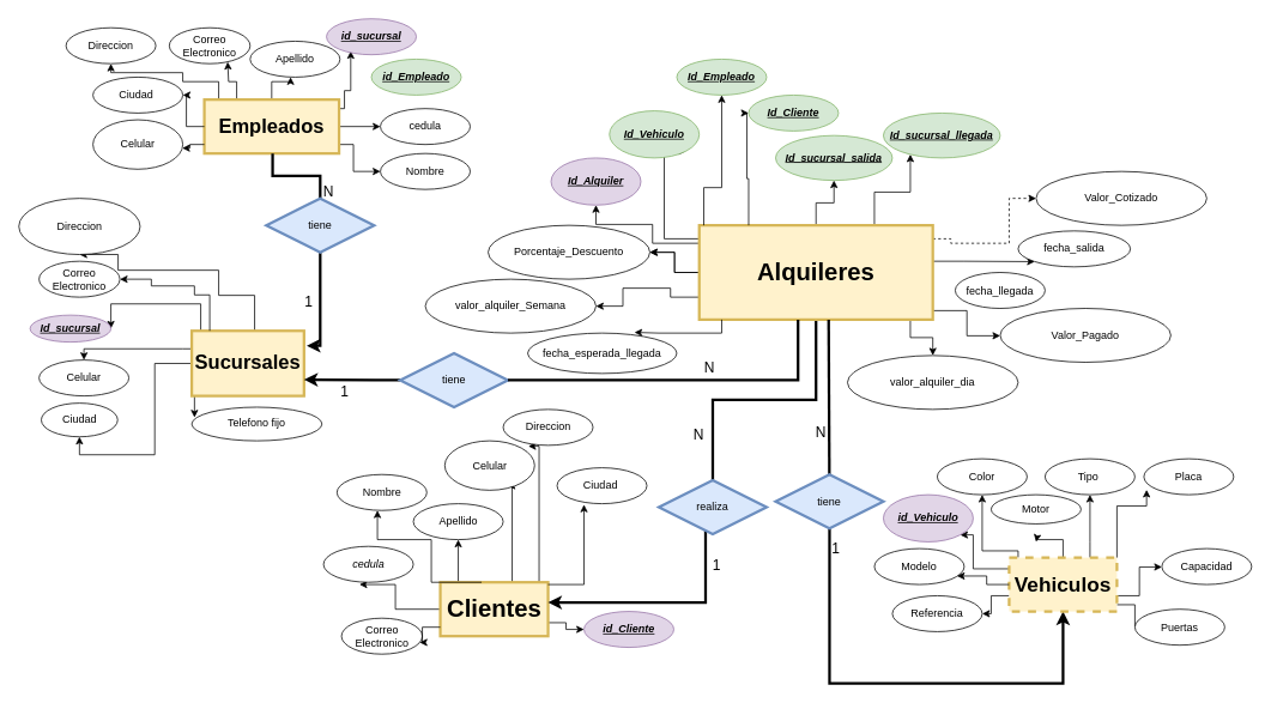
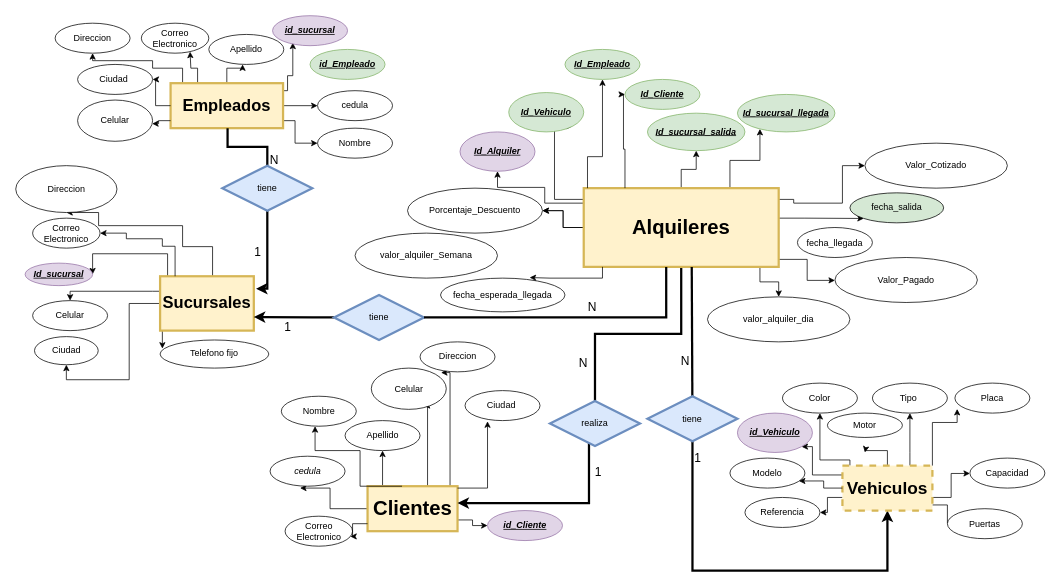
- <mxCell id="22" style="edgeStyle=orthogonalEdgeStyle;rounded=0;orthogonalLoop=1;jettySize=auto;html=1;dashed=1;" edge="1" parent="1" source="34" target="93"><mxGeometry relative="1" as="geometry"><Array as="points"><mxPoint x="1058" y="265" /><mxPoint x="1058" y="270" /><mxPoint x="1123" y="270" /></Array></mxGeometry></mxCell>
+ <mxCell id="22" style="edgeStyle=orthogonalEdgeStyle;rounded=0;orthogonalLoop=1;jettySize=auto;html=1;" edge="1" parent="1" source="34" target="93"><mxGeometry relative="1" as="geometry"><Array as="points"><mxPoint x="1058" y="265" /><mxPoint x="1058" y="270" /><mxPoint x="1123" y="270" /></Array></mxGeometry></mxCell>
- <mxCell id="89" value="fecha_salida" style="ellipse;whiteSpace=wrap;html=1;align=center;" vertex="1" parent="1"><mxGeometry x="1133" y="256.25" width="125" height="40" as="geometry" /></mxCell>
+ <mxCell id="89" value="fecha_salida" style="ellipse;whiteSpace=wrap;html=1;align=center;fillColor=#d5e8d4;" vertex="1" parent="1"><mxGeometry x="1133" y="256.25" width="125" height="40" as="geometry" /></mxCell>
- <mxCell id="26" style="edgeStyle=orthogonalEdgeStyle;rounded=0;orthogonalLoop=1;jettySize=auto;html=1;entryX=1;entryY=0.5;entryDx=0;entryDy=0;" edge="1" parent="1" source="34" target="95"><mxGeometry relative="1" as="geometry"><mxPoint x="713" y="385" as="targetPoint" /><Array as="points"><mxPoint x="746" y="330" /><mxPoint x="746" y="320" /><mxPoint x="693" y="320" /></Array></mxGeometry></mxCell>
